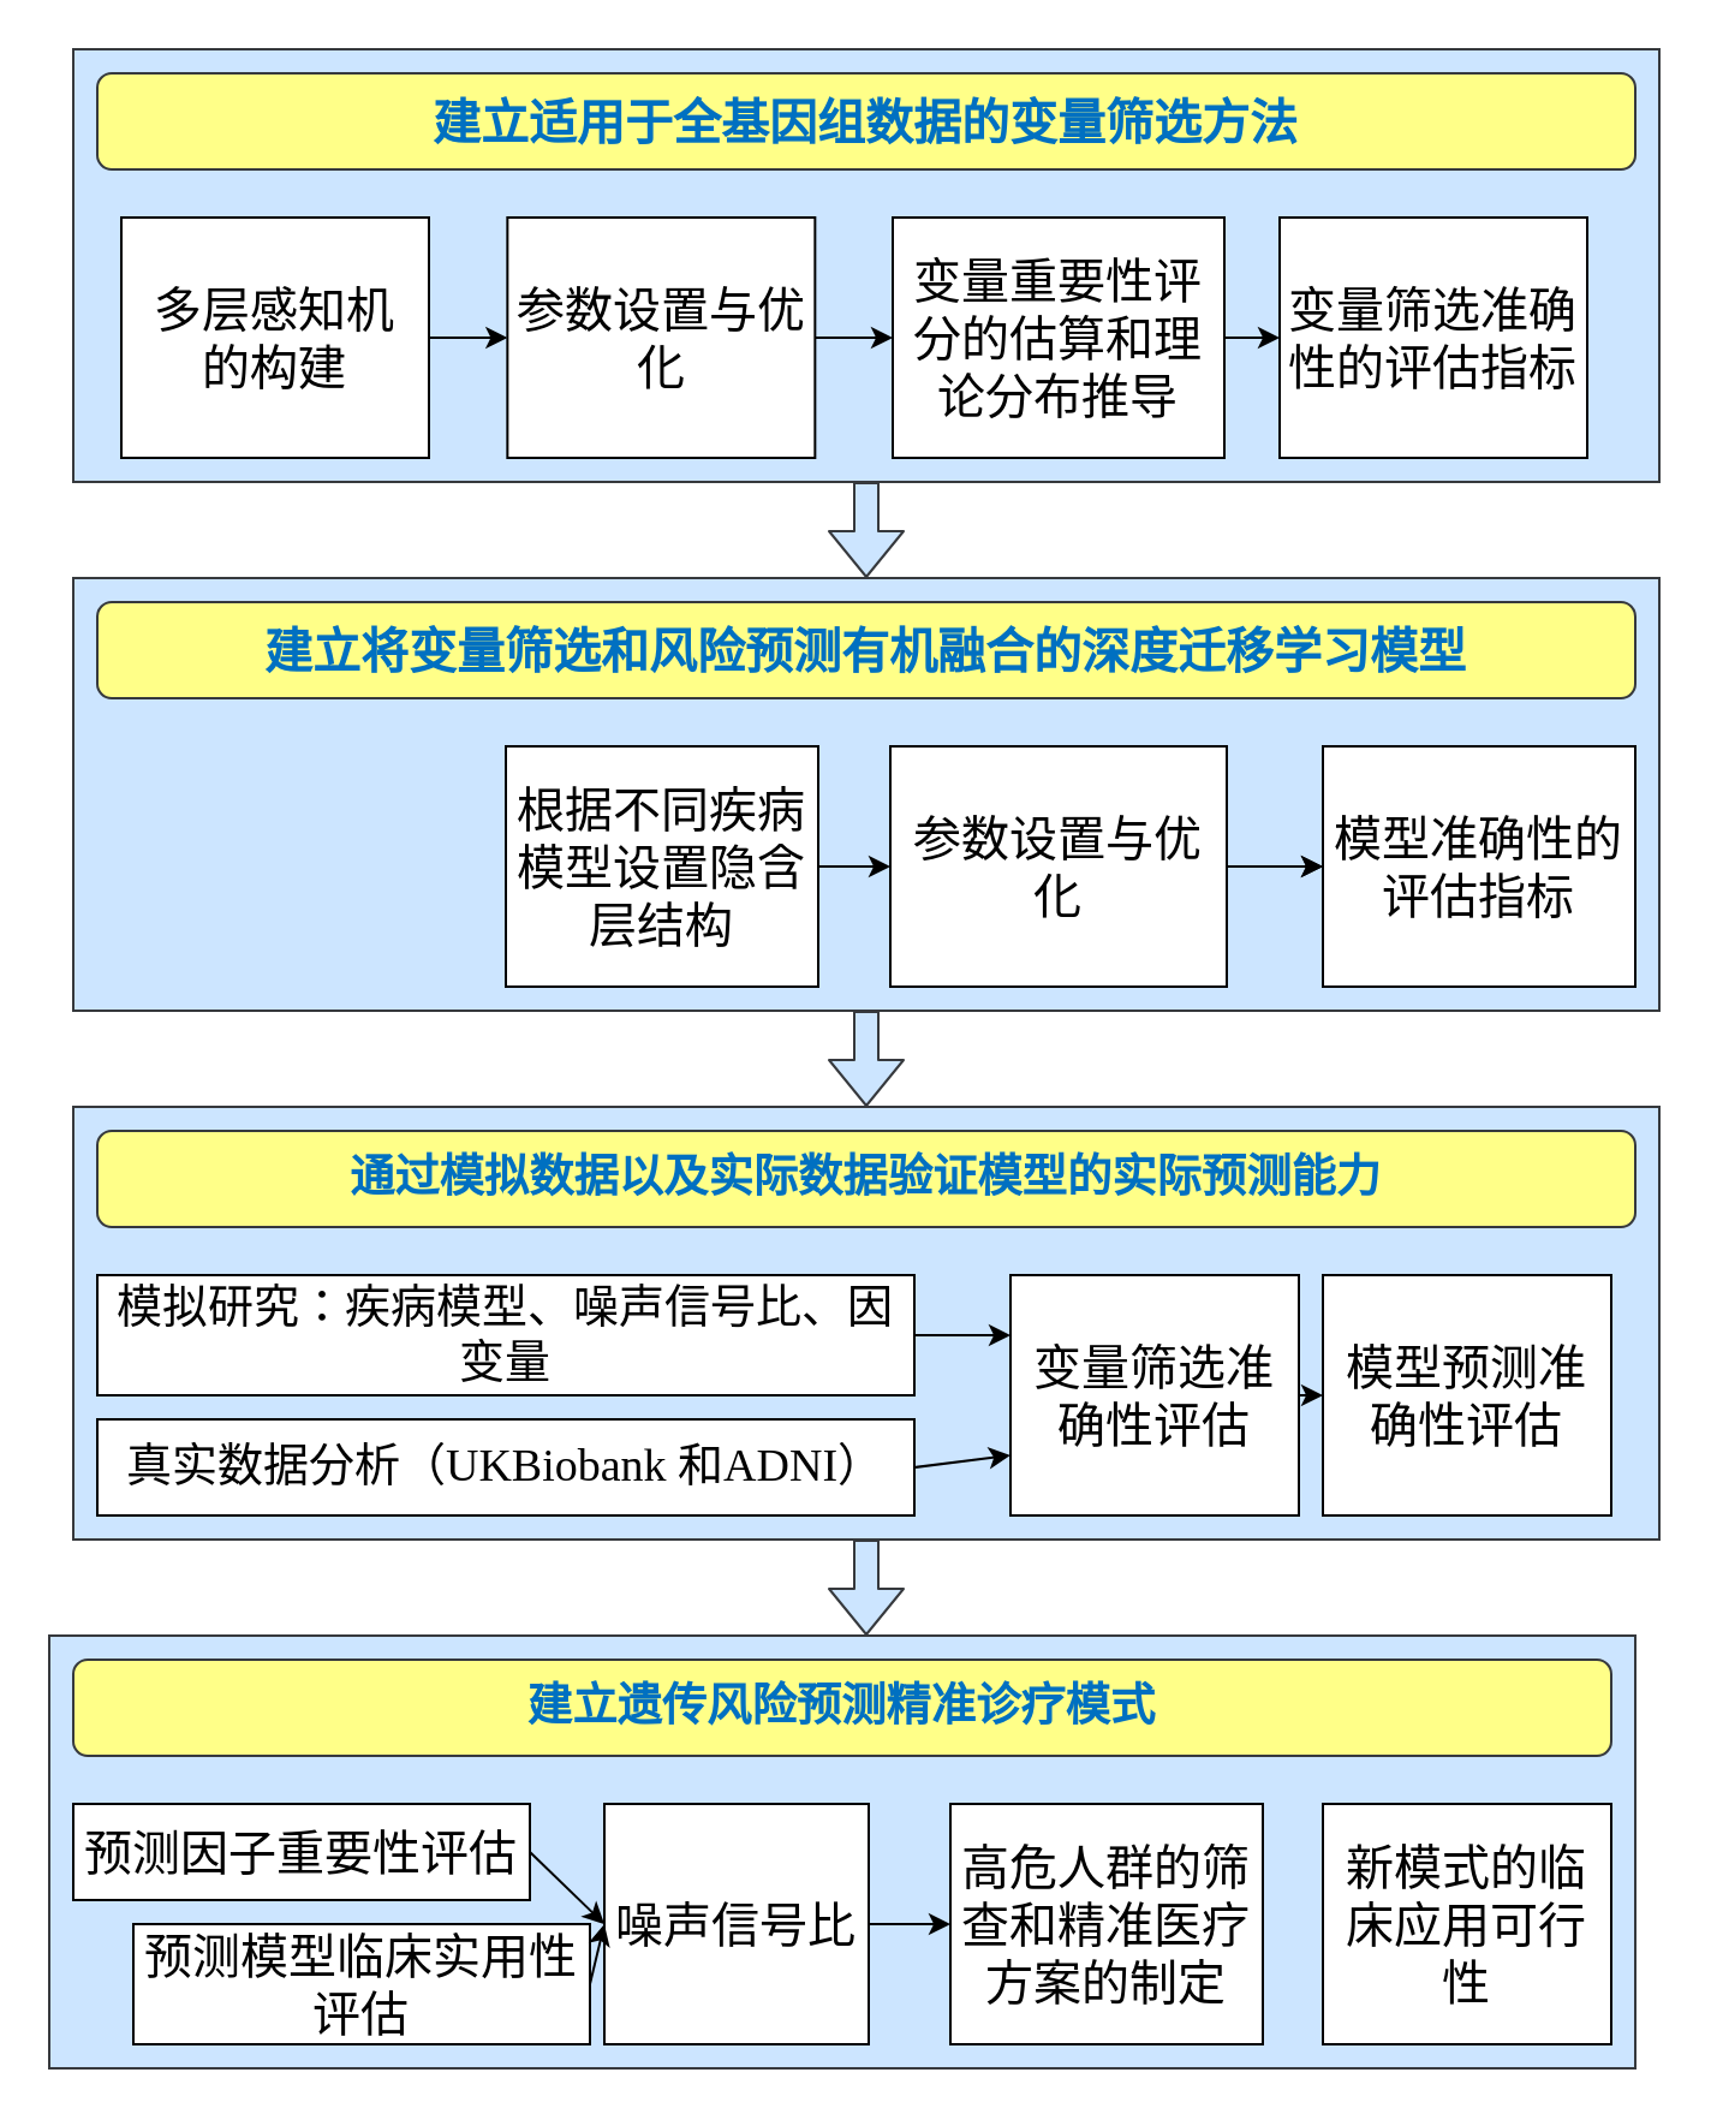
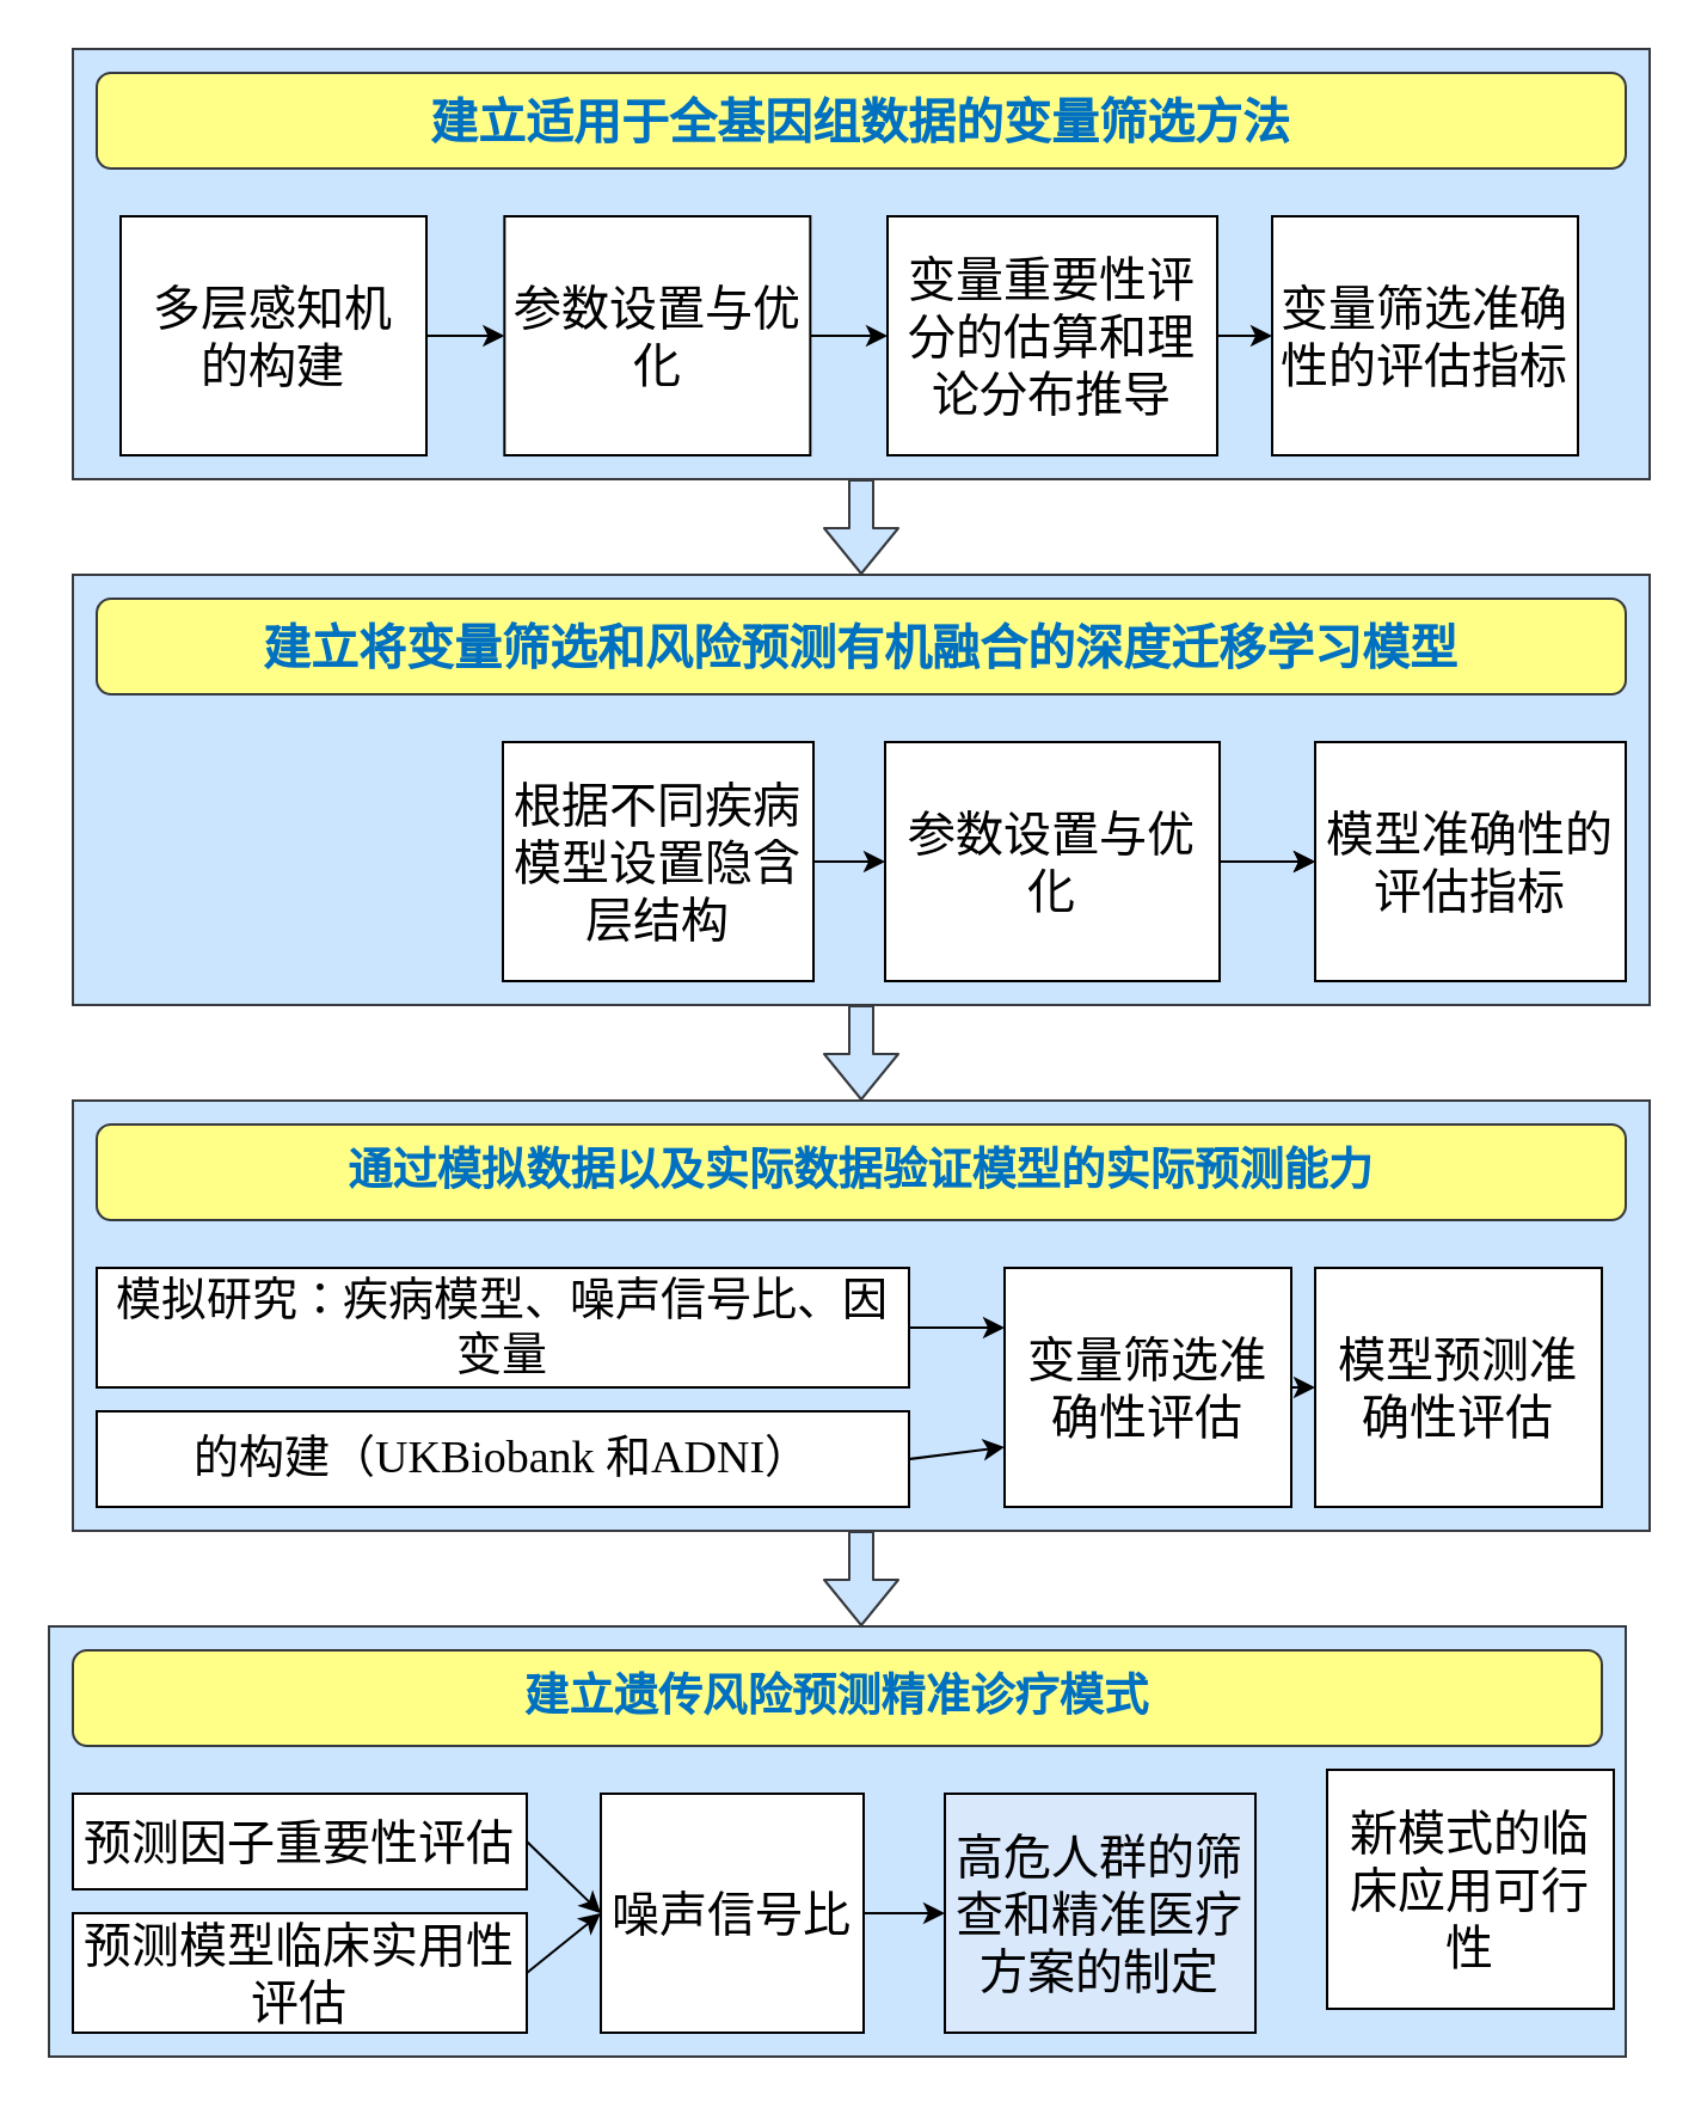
- <mxCell id="29" value="&lt;div style=&quot;font-size: 19px&quot;&gt;&lt;font style=&quot;font-size: 19px&quot; face=&quot;Times New Roman&quot;&gt;真实数据分析&lt;/font&gt;&lt;font style=&quot;font-size: 19px&quot; face=&quot;Times New Roman&quot;&gt;（UKBiobank 和ADNI）&lt;/font&gt;&lt;/div&gt;" style="rounded=0;whiteSpace=wrap;html=1;" parent="23" vertex="1"><mxGeometry x="10" y="130" width="340" height="40" as="geometry" /></mxCell>
+ <mxCell id="29" value="&lt;div style=&quot;font-size: 19px&quot;&gt;&lt;font style=&quot;font-size: 19px&quot; face=&quot;Times New Roman&quot;&gt;的构建&lt;/font&gt;&lt;font style=&quot;font-size: 19px&quot; face=&quot;Times New Roman&quot;&gt;（UKBiobank 和ADNI）&lt;/font&gt;&lt;/div&gt;" style="rounded=0;whiteSpace=wrap;html=1;" parent="23" vertex="1"><mxGeometry x="10" y="130" width="340" height="40" as="geometry" /></mxCell>
- <mxCell id="40" value="&lt;font style=&quot;font-size: 20px&quot;&gt;高危人群的筛查和精准医疗方案的制定&lt;/font&gt;" style="whiteSpace=wrap;html=1;rounded=0;" parent="34" vertex="1"><mxGeometry x="375" y="70" width="130" height="100" as="geometry" /></mxCell>
+ <mxCell id="40" value="&lt;font style=&quot;font-size: 20px&quot;&gt;高危人群的筛查和精准医疗方案的制定&lt;/font&gt;" style="whiteSpace=wrap;html=1;rounded=0;fillColor=#dae8fc;" parent="34" vertex="1"><mxGeometry x="375" y="70" width="130" height="100" as="geometry" /></mxCell>
- <mxCell id="41" value="&lt;font style=&quot;font-size: 20px&quot;&gt;新模式的临床应用可行性&lt;/font&gt;" style="whiteSpace=wrap;html=1;rounded=0;" parent="34" vertex="1"><mxGeometry x="530" y="70" width="120" height="100" as="geometry" /></mxCell>
+ <mxCell id="41" value="&lt;font style=&quot;font-size: 20px&quot;&gt;新模式的临床应用可行性&lt;/font&gt;" style="whiteSpace=wrap;html=1;rounded=0;" parent="34" vertex="1"><mxGeometry x="535" y="60" width="120" height="100" as="geometry" /></mxCell>
- <mxCell id="38" value="&lt;font style=&quot;font-size: 20px&quot;&gt;预测模型临床实用性评估&lt;/font&gt;" style="rounded=0;whiteSpace=wrap;html=1;" parent="34" vertex="1"><mxGeometry x="35" y="120" width="190" height="50" as="geometry" /></mxCell>
+ <mxCell id="38" value="&lt;font style=&quot;font-size: 20px&quot;&gt;预测模型临床实用性评估&lt;/font&gt;" style="rounded=0;whiteSpace=wrap;html=1;" parent="34" vertex="1"><mxGeometry x="10" y="120" width="190" height="50" as="geometry" /></mxCell>
